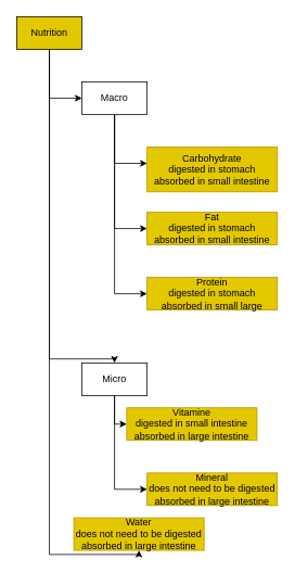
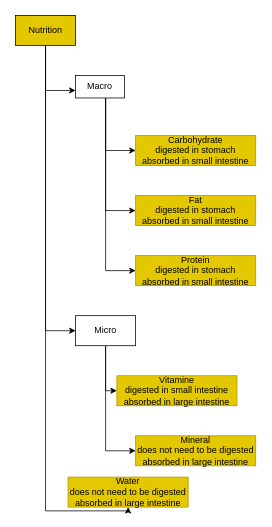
- <mxCell id="9" value="Macro" style="rounded=0;whiteSpace=wrap;html=1;" parent="1" vertex="1"><mxGeometry x="100" y="100" width="80" height="40" as="geometry" /></mxCell>
+ <mxCell id="9" value="Macro" style="rounded=0;whiteSpace=wrap;html=1;" parent="1" vertex="1"><mxGeometry x="100" y="100" width="65" height="30" as="geometry" /></mxCell>
- <mxCell id="13" value="Carbohydrate&lt;br&gt;digested in stomach&lt;br&gt;absorbed in small intestine" style="rounded=0;whiteSpace=wrap;html=1;fillColor=#e3c800;fontColor=#000000;strokeColor=#B09500;" parent="1" vertex="1"><mxGeometry x="180" y="180" width="160" height="55" as="geometry" /></mxCell>
+ <mxCell id="13" value="Carbohydrate&lt;br&gt;digested in stomach&lt;br&gt;absorbed in small intestine" style="rounded=0;whiteSpace=wrap;html=1;fillColor=#e3c800;fontColor=#000000;strokeColor=#B09500;" parent="1" vertex="1"><mxGeometry x="180" y="180" width="160" height="40" as="geometry" /></mxCell>
- <mxCell id="15" value="Protein&lt;br&gt;digested in stomach&lt;br&gt;absorbed in small large" style="rounded=0;whiteSpace=wrap;html=1;fillColor=#e3c800;fontColor=#000000;strokeColor=#B09500;" parent="1" vertex="1"><mxGeometry x="180" y="340" width="160" height="40" as="geometry" /></mxCell>
+ <mxCell id="15" value="Protein&lt;br&gt;digested in stomach&lt;br&gt;absorbed in small intestine" style="rounded=0;whiteSpace=wrap;html=1;fillColor=#e3c800;fontColor=#000000;strokeColor=#B09500;" parent="1" vertex="1"><mxGeometry x="180" y="340" width="160" height="40" as="geometry" /></mxCell>
- <mxCell id="12" value="Micro" style="rounded=0;whiteSpace=wrap;html=1;" parent="1" vertex="1"><mxGeometry x="100" y="445" width="80" height="40" as="geometry" /></mxCell>
+ <mxCell id="12" value="Micro" style="rounded=0;whiteSpace=wrap;html=1;" parent="1" vertex="1"><mxGeometry x="100" y="420" width="80" height="40" as="geometry" /></mxCell>
